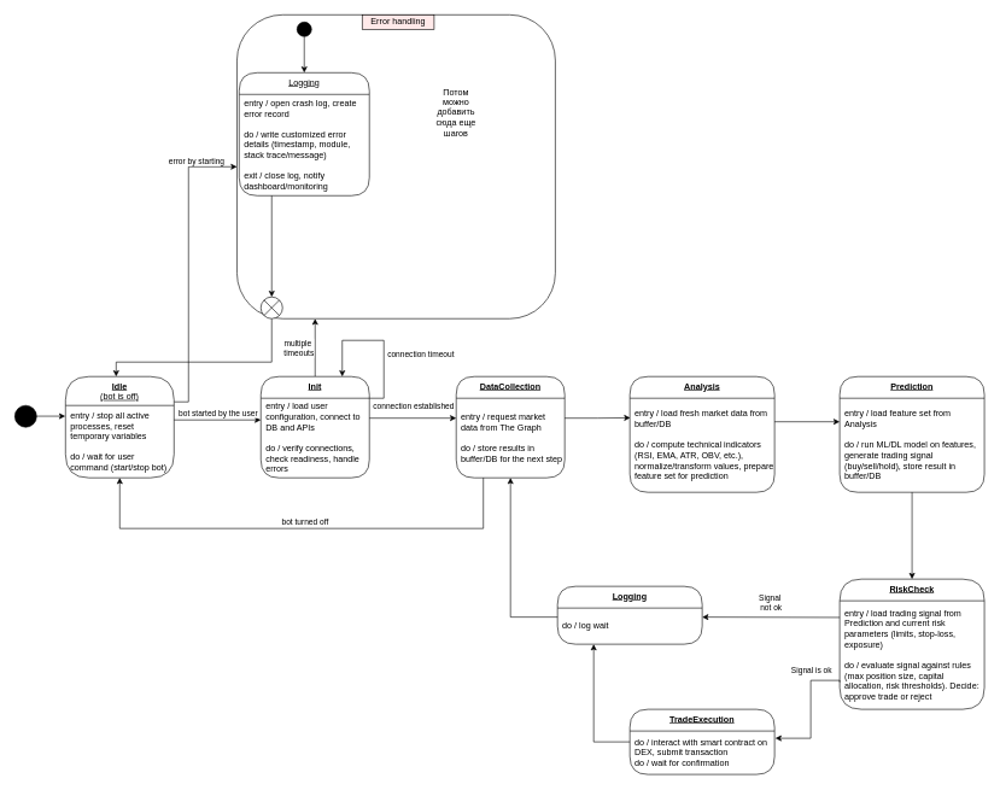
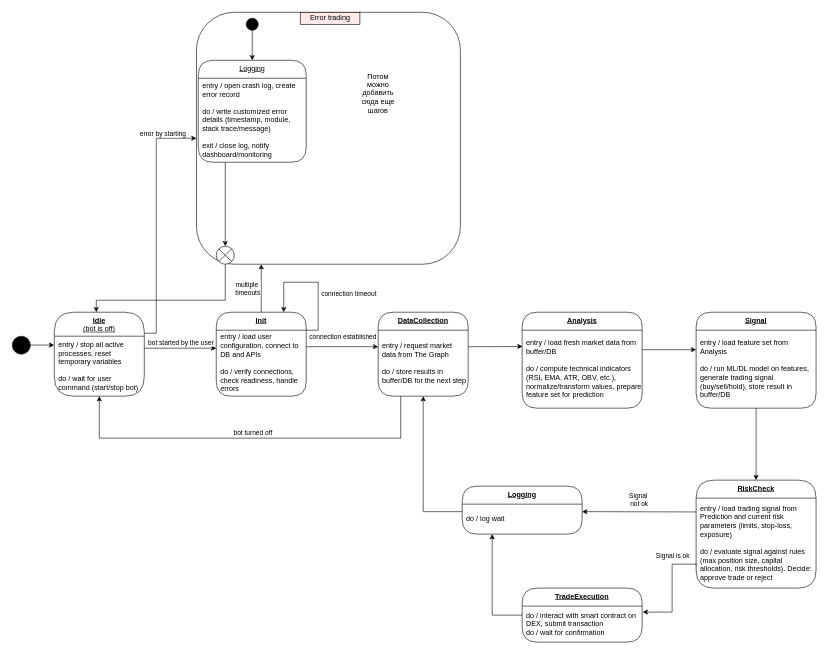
- <mxCell id="24" value="Error handling" style="rounded=0;whiteSpace=wrap;html=1;fillColor=light-dark(#FFE9E9,#EDEDED);strokeColor=#000000;gradientColor=none;perimeterSpacing=1;" vertex="1" parent="1"><mxGeometry x="500" y="20" width="99.5" height="20" as="geometry" /></mxCell>
+ <mxCell id="24" value="Error trading" style="rounded=0;whiteSpace=wrap;html=1;fillColor=light-dark(#FFE9E9,#EDEDED);strokeColor=#000000;gradientColor=none;perimeterSpacing=1;" vertex="1" parent="1"><mxGeometry x="500" y="20" width="99.5" height="20" as="geometry" /></mxCell>
- <mxCell id="33" value="&lt;strong data-end=&quot;14&quot; data-start=&quot;0&quot;&gt;Prediction&lt;/strong&gt;" style="swimlane;fontStyle=4;align=center;verticalAlign=top;childLayout=stackLayout;horizontal=1;startSize=30;horizontalStack=0;resizeParent=1;resizeParentMax=0;resizeLast=0;collapsible=0;marginBottom=0;html=1;rounded=1;absoluteArcSize=1;arcSize=50;whiteSpace=wrap;" vertex="1" parent="1"><mxGeometry x="1160" y="520" width="200" height="160" as="geometry" /></mxCell>
+ <mxCell id="33" value="&lt;strong data-end=&quot;14&quot; data-start=&quot;0&quot;&gt;Signal&lt;/strong&gt;" style="swimlane;fontStyle=4;align=center;verticalAlign=top;childLayout=stackLayout;horizontal=1;startSize=30;horizontalStack=0;resizeParent=1;resizeParentMax=0;resizeLast=0;collapsible=0;marginBottom=0;html=1;rounded=1;absoluteArcSize=1;arcSize=50;whiteSpace=wrap;" vertex="1" parent="1"><mxGeometry x="1160" y="520" width="200" height="160" as="geometry" /></mxCell>
